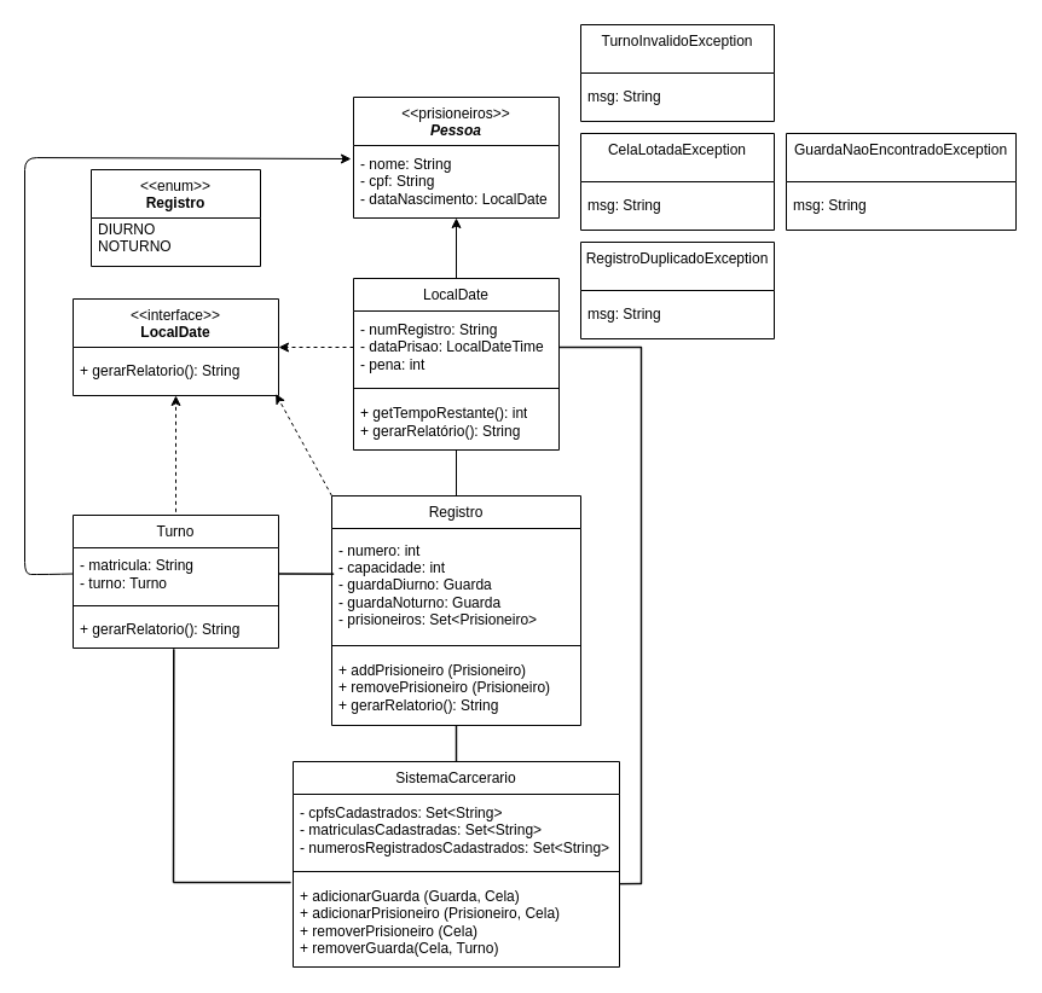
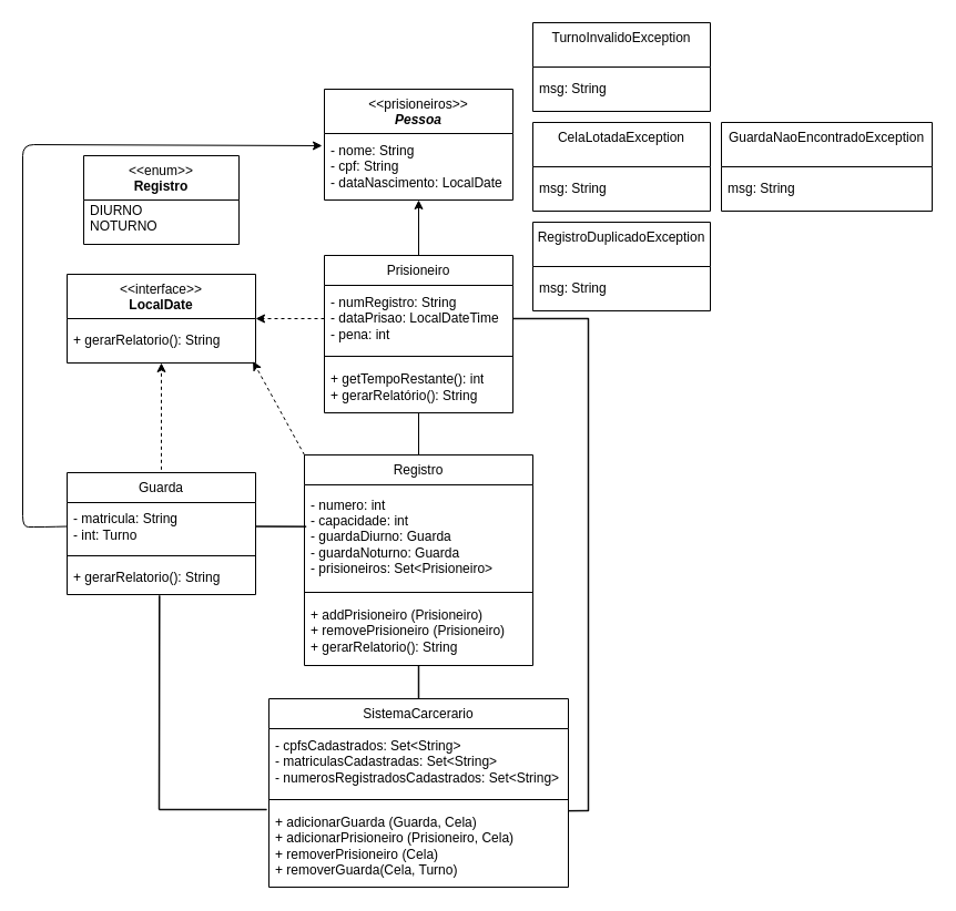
- <mxCell id="15" value="LocalDate" style="swimlane;fontStyle=0;align=center;verticalAlign=top;childLayout=stackLayout;horizontal=1;startSize=27;horizontalStack=0;resizeParent=1;resizeParentMax=0;resizeLast=0;collapsible=0;marginBottom=0;html=1;whiteSpace=wrap;" vertex="1" parent="1"><mxGeometry x="292" y="230" width="170" height="142" as="geometry" /></mxCell>
+ <mxCell id="15" value="Prisioneiro" style="swimlane;fontStyle=0;align=center;verticalAlign=top;childLayout=stackLayout;horizontal=1;startSize=27;horizontalStack=0;resizeParent=1;resizeParentMax=0;resizeLast=0;collapsible=0;marginBottom=0;html=1;whiteSpace=wrap;" vertex="1" parent="1"><mxGeometry x="292" y="230" width="170" height="142" as="geometry" /></mxCell>
- <mxCell id="27" value="Turno" style="swimlane;fontStyle=0;align=center;verticalAlign=top;childLayout=stackLayout;horizontal=1;startSize=27;horizontalStack=0;resizeParent=1;resizeParentMax=0;resizeLast=0;collapsible=0;marginBottom=0;html=1;whiteSpace=wrap;" vertex="1" parent="1"><mxGeometry x="60" y="426" width="170" height="110" as="geometry" /></mxCell>
+ <mxCell id="27" value="Guarda" style="swimlane;fontStyle=0;align=center;verticalAlign=top;childLayout=stackLayout;horizontal=1;startSize=27;horizontalStack=0;resizeParent=1;resizeParentMax=0;resizeLast=0;collapsible=0;marginBottom=0;html=1;whiteSpace=wrap;" vertex="1" parent="1"><mxGeometry x="60" y="426" width="170" height="110" as="geometry" /></mxCell>
- <mxCell id="28" value="- matricula: String&lt;div&gt;- turno: Turno&lt;/div&gt;" style="text;html=1;strokeColor=none;fillColor=none;align=left;verticalAlign=middle;spacingLeft=4;spacingRight=4;overflow=hidden;rotatable=0;points=[[0,0.5],[1,0.5]];portConstraint=eastwest;whiteSpace=wrap;" vertex="1" parent="27"><mxGeometry y="27" width="170" height="43" as="geometry" /></mxCell>
+ <mxCell id="28" value="- matricula: String&lt;div&gt;- int: Turno&lt;/div&gt;" style="text;html=1;strokeColor=none;fillColor=none;align=left;verticalAlign=middle;spacingLeft=4;spacingRight=4;overflow=hidden;rotatable=0;points=[[0,0.5],[1,0.5]];portConstraint=eastwest;whiteSpace=wrap;" vertex="1" parent="27"><mxGeometry y="27" width="170" height="43" as="geometry" /></mxCell>
